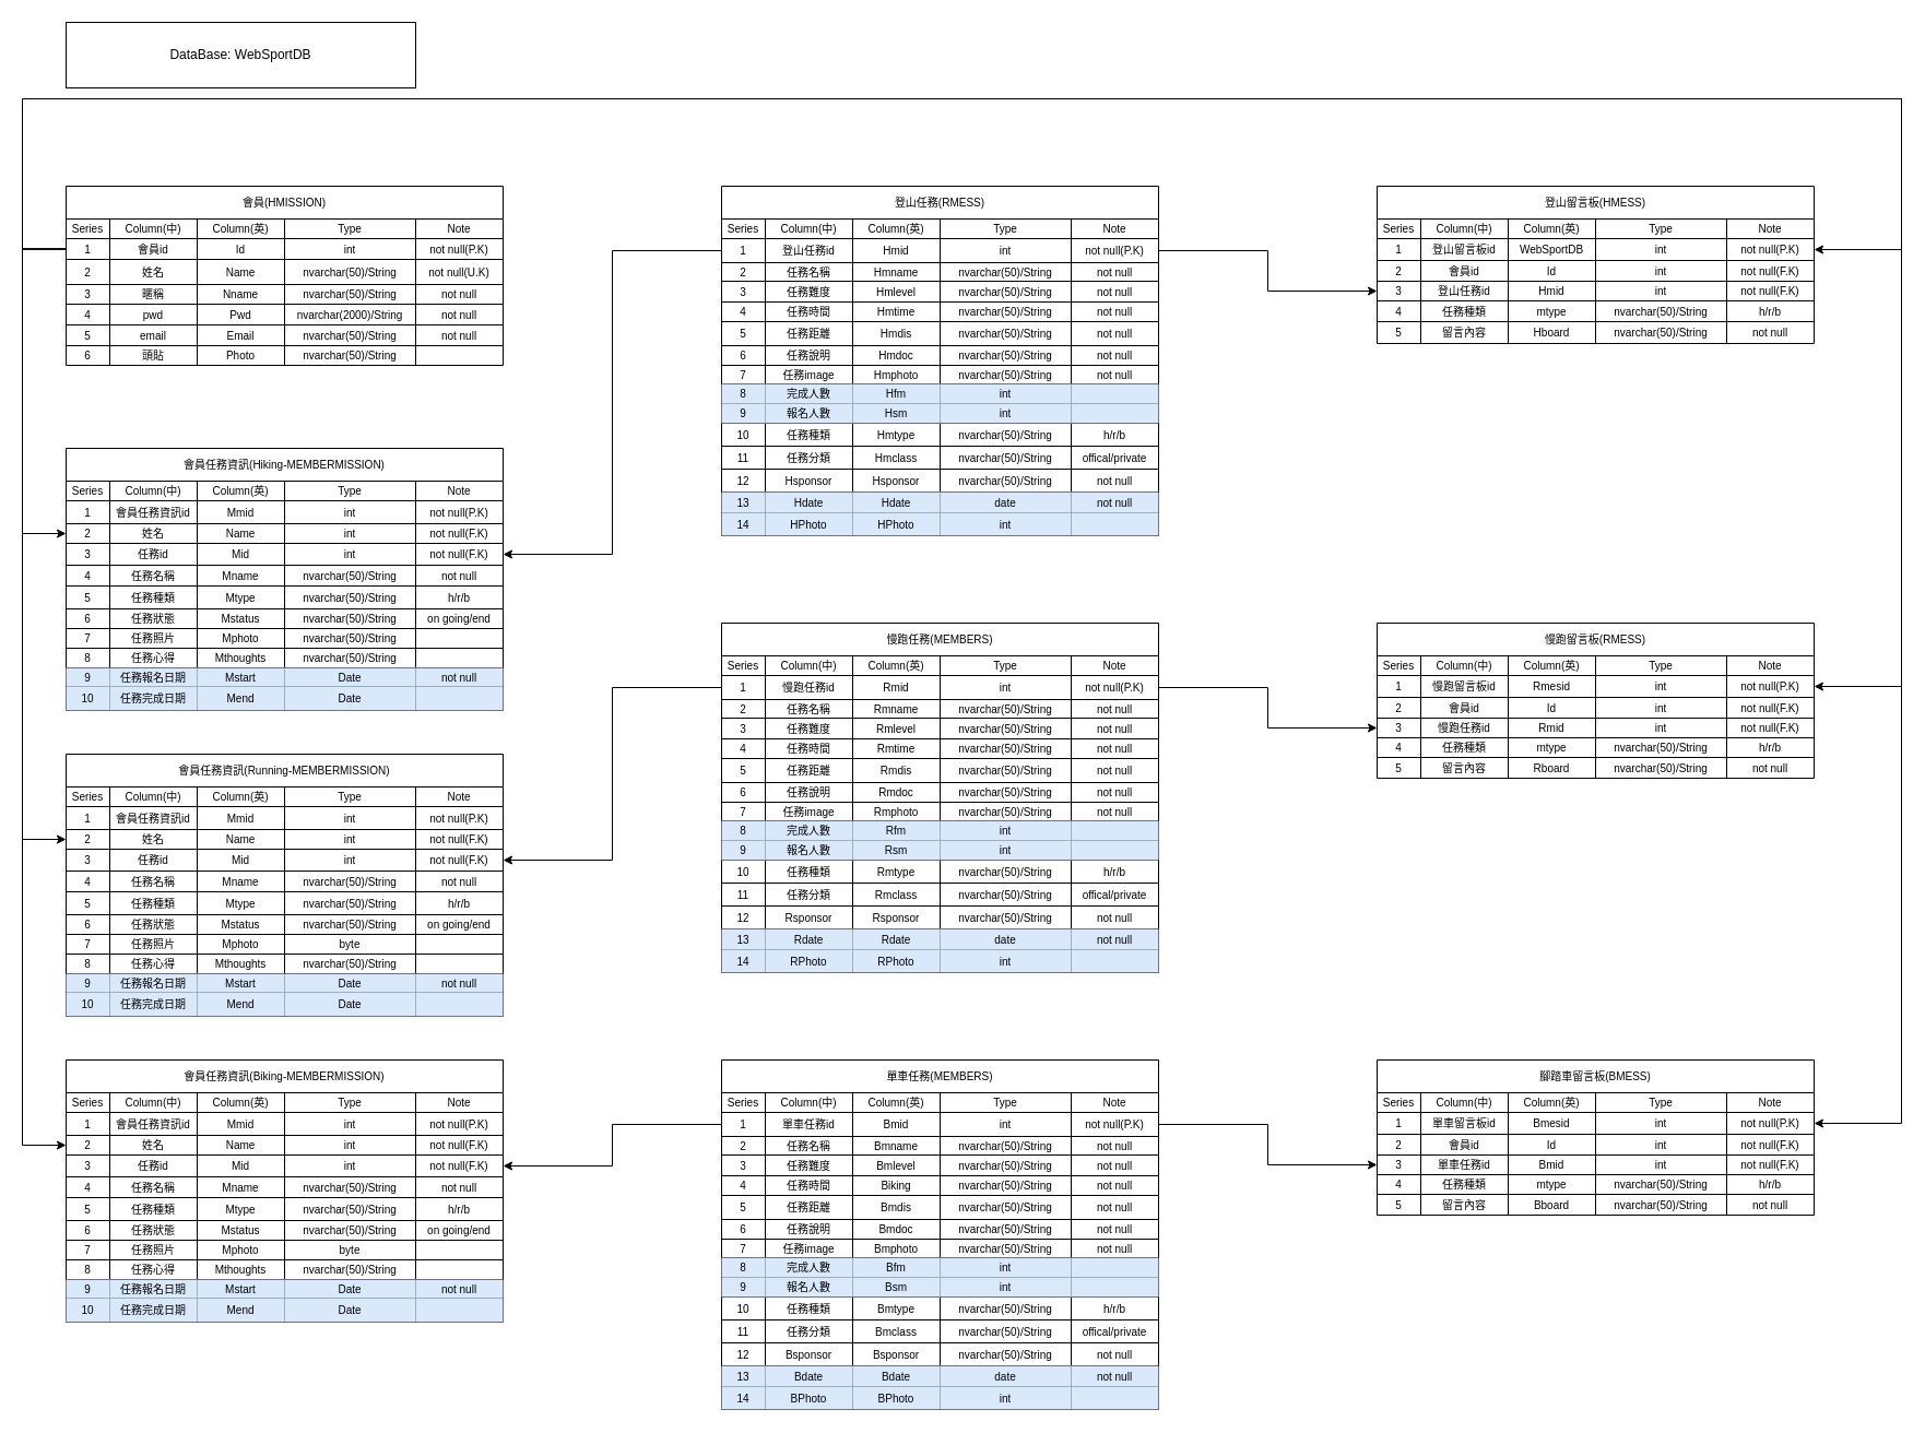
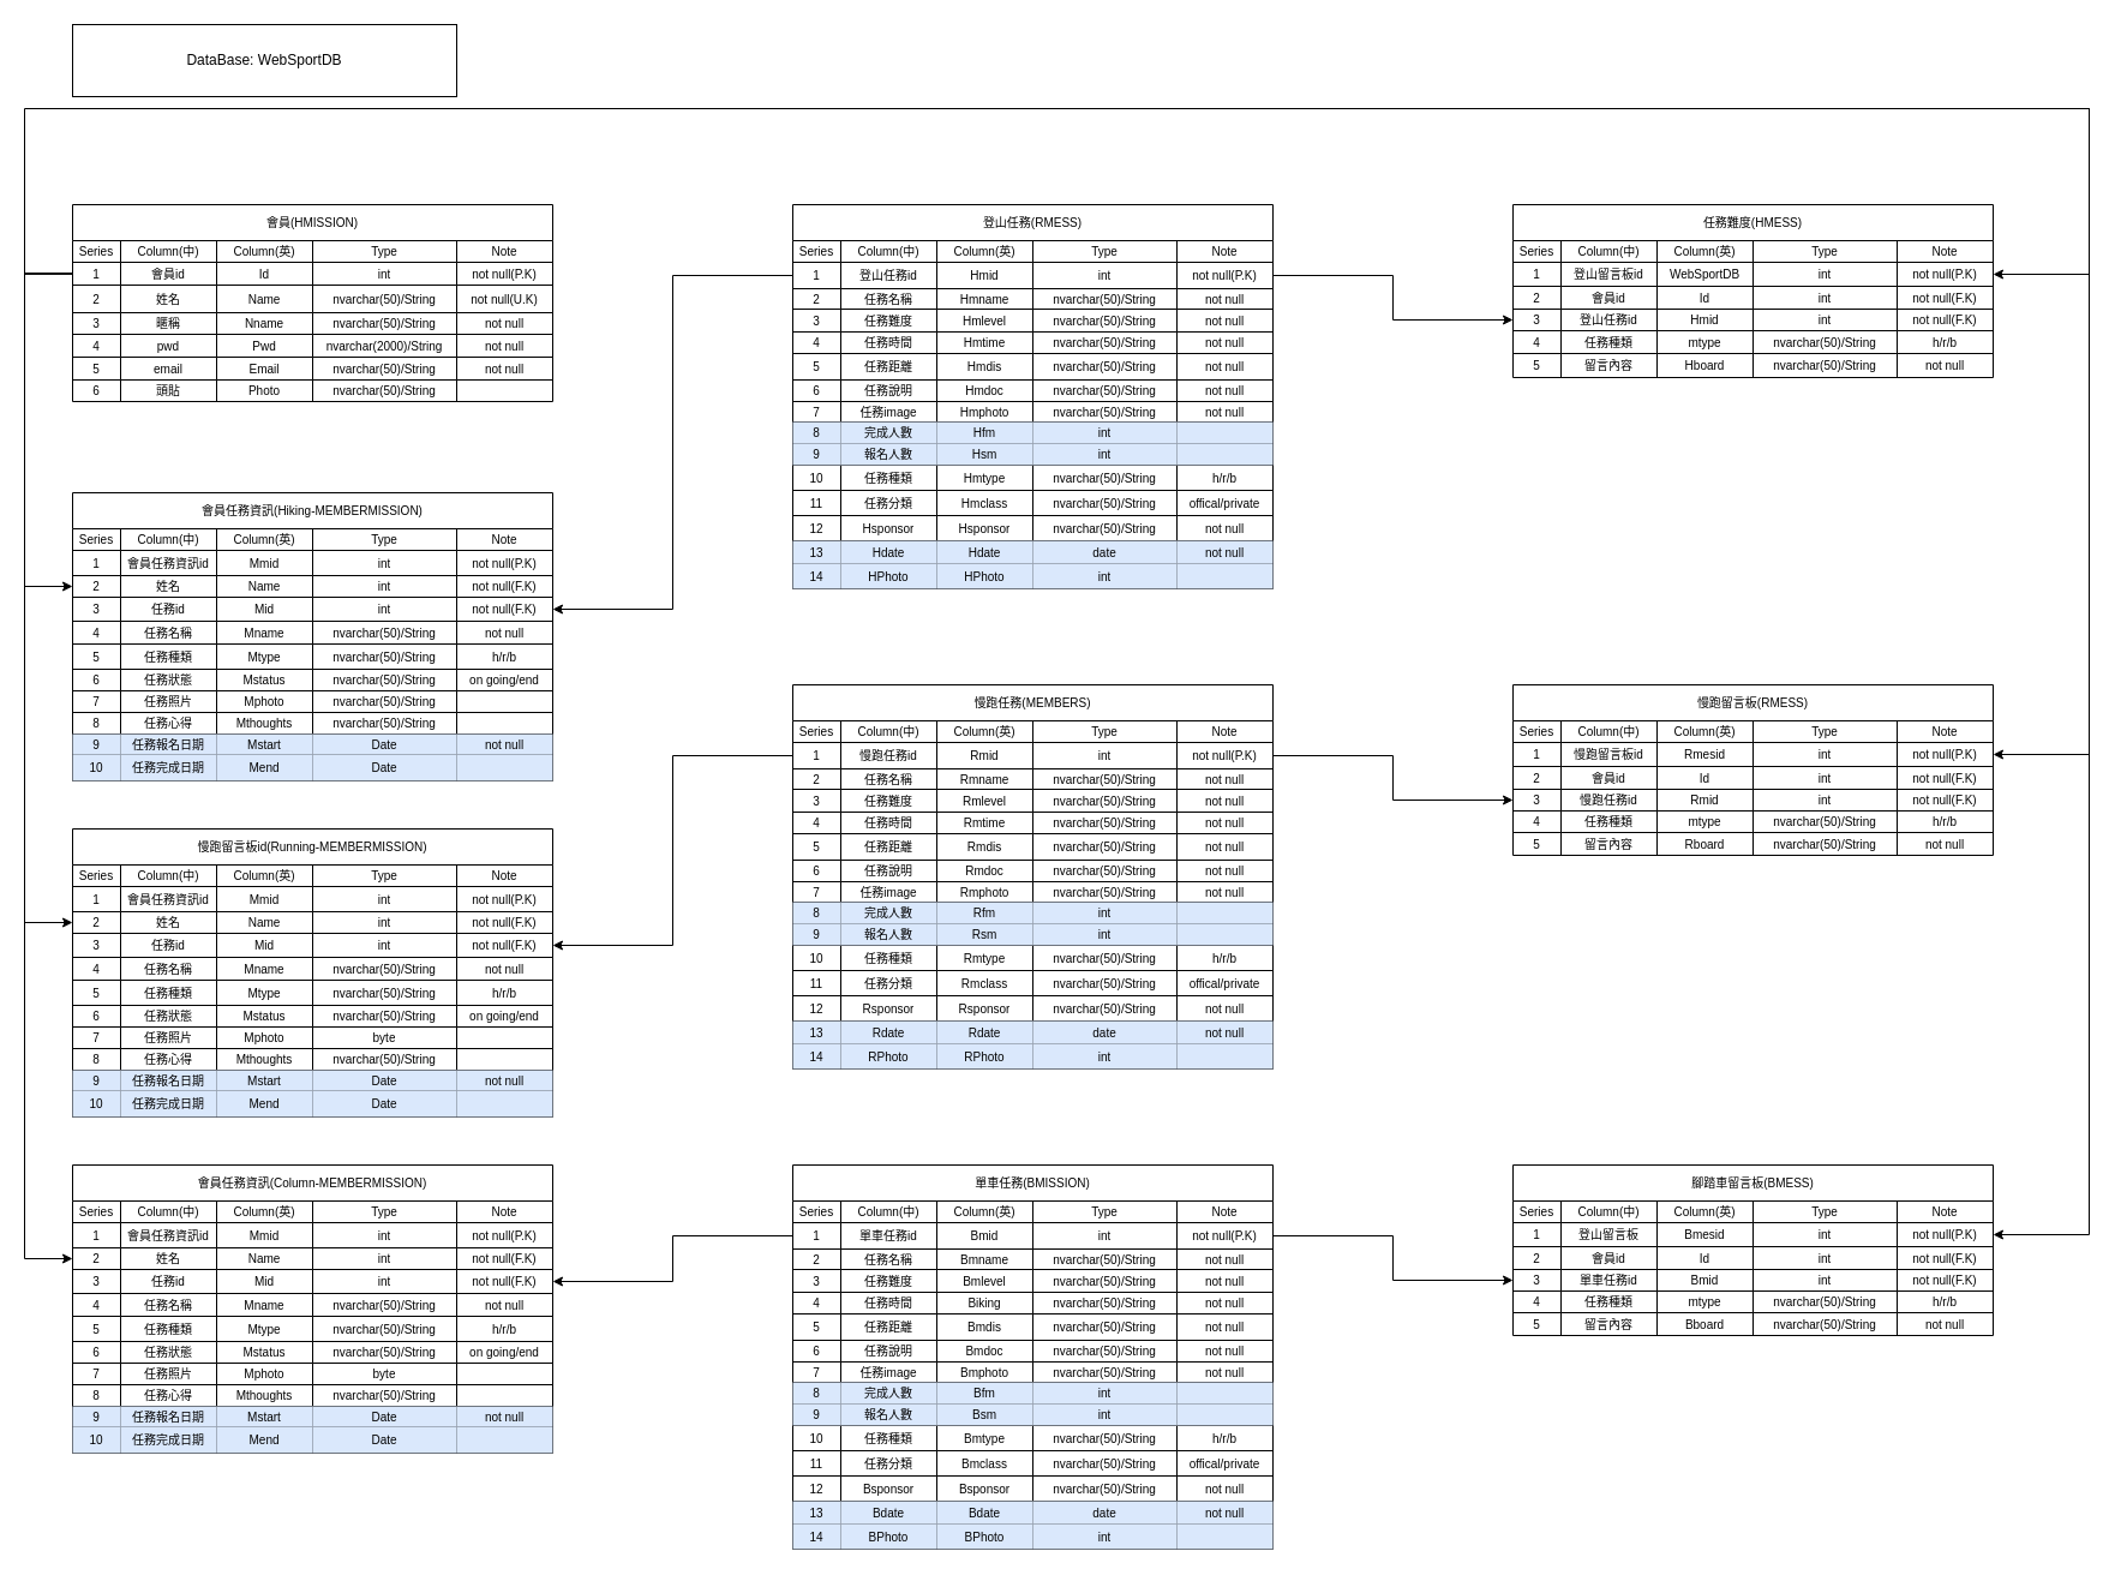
- <mxCell id="430" value="登山留言板(HMESS)" style="shape=table;startSize=30;container=1;collapsible=0;childLayout=tableLayout;fontSize=10;strokeColor=default;arcSize=15;" parent="1" vertex="1"><mxGeometry x="1260" y="170" width="400" height="144" as="geometry" /></mxCell>
+ <mxCell id="430" value="任務難度(HMESS)" style="shape=table;startSize=30;container=1;collapsible=0;childLayout=tableLayout;fontSize=10;strokeColor=default;arcSize=15;" parent="1" vertex="1"><mxGeometry x="1260" y="170" width="400" height="144" as="geometry" /></mxCell>
- <mxCell id="508" value="會員任務資訊(Running-MEMBERMISSION)" style="shape=table;startSize=30;container=1;collapsible=0;childLayout=tableLayout;fontSize=10;strokeColor=default;arcSize=15;" parent="1" vertex="1"><mxGeometry x="60" y="690" width="400" height="240" as="geometry" /></mxCell>
+ <mxCell id="508" value="慢跑留言板id(Running-MEMBERMISSION)" style="shape=table;startSize=30;container=1;collapsible=0;childLayout=tableLayout;fontSize=10;strokeColor=default;arcSize=15;" parent="1" vertex="1"><mxGeometry x="60" y="690" width="400" height="240" as="geometry" /></mxCell>
- <mxCell id="575" value="會員任務資訊(Biking-MEMBERMISSION)" style="shape=table;startSize=30;container=1;collapsible=0;childLayout=tableLayout;fontSize=10;strokeColor=default;arcSize=15;" parent="1" vertex="1"><mxGeometry x="60" y="970" width="400" height="240" as="geometry" /></mxCell>
+ <mxCell id="575" value="會員任務資訊(Column-MEMBERMISSION)" style="shape=table;startSize=30;container=1;collapsible=0;childLayout=tableLayout;fontSize=10;strokeColor=default;arcSize=15;" parent="1" vertex="1"><mxGeometry x="60" y="970" width="400" height="240" as="geometry" /></mxCell>
- <mxCell id="295" value="單車任務(MEMBERS)" style="shape=table;startSize=30;container=1;collapsible=0;childLayout=tableLayout;fontSize=10;strokeColor=default;arcSize=15;" parent="1" vertex="1"><mxGeometry x="660" y="970" width="400" height="320" as="geometry" /></mxCell>
+ <mxCell id="295" value="單車任務(BMISSION)" style="shape=table;startSize=30;container=1;collapsible=0;childLayout=tableLayout;fontSize=10;strokeColor=default;arcSize=15;" parent="1" vertex="1"><mxGeometry x="660" y="970" width="400" height="320" as="geometry" /></mxCell>
- <mxCell id="395" value="單車留言板id" style="shape=partialRectangle;html=1;whiteSpace=wrap;connectable=0;overflow=hidden;fillColor=none;top=0;left=0;bottom=0;right=0;pointerEvents=1;fontSize=10;strokeColor=default;" parent="393" vertex="1"><mxGeometry x="40" width="80" height="20" as="geometry"><mxRectangle width="80" height="20" as="alternateBounds" /></mxGeometry></mxCell>
+ <mxCell id="395" value="登山留言板" style="shape=partialRectangle;html=1;whiteSpace=wrap;connectable=0;overflow=hidden;fillColor=none;top=0;left=0;bottom=0;right=0;pointerEvents=1;fontSize=10;strokeColor=default;" parent="393" vertex="1"><mxGeometry x="40" width="80" height="20" as="geometry"><mxRectangle width="80" height="20" as="alternateBounds" /></mxGeometry></mxCell>
